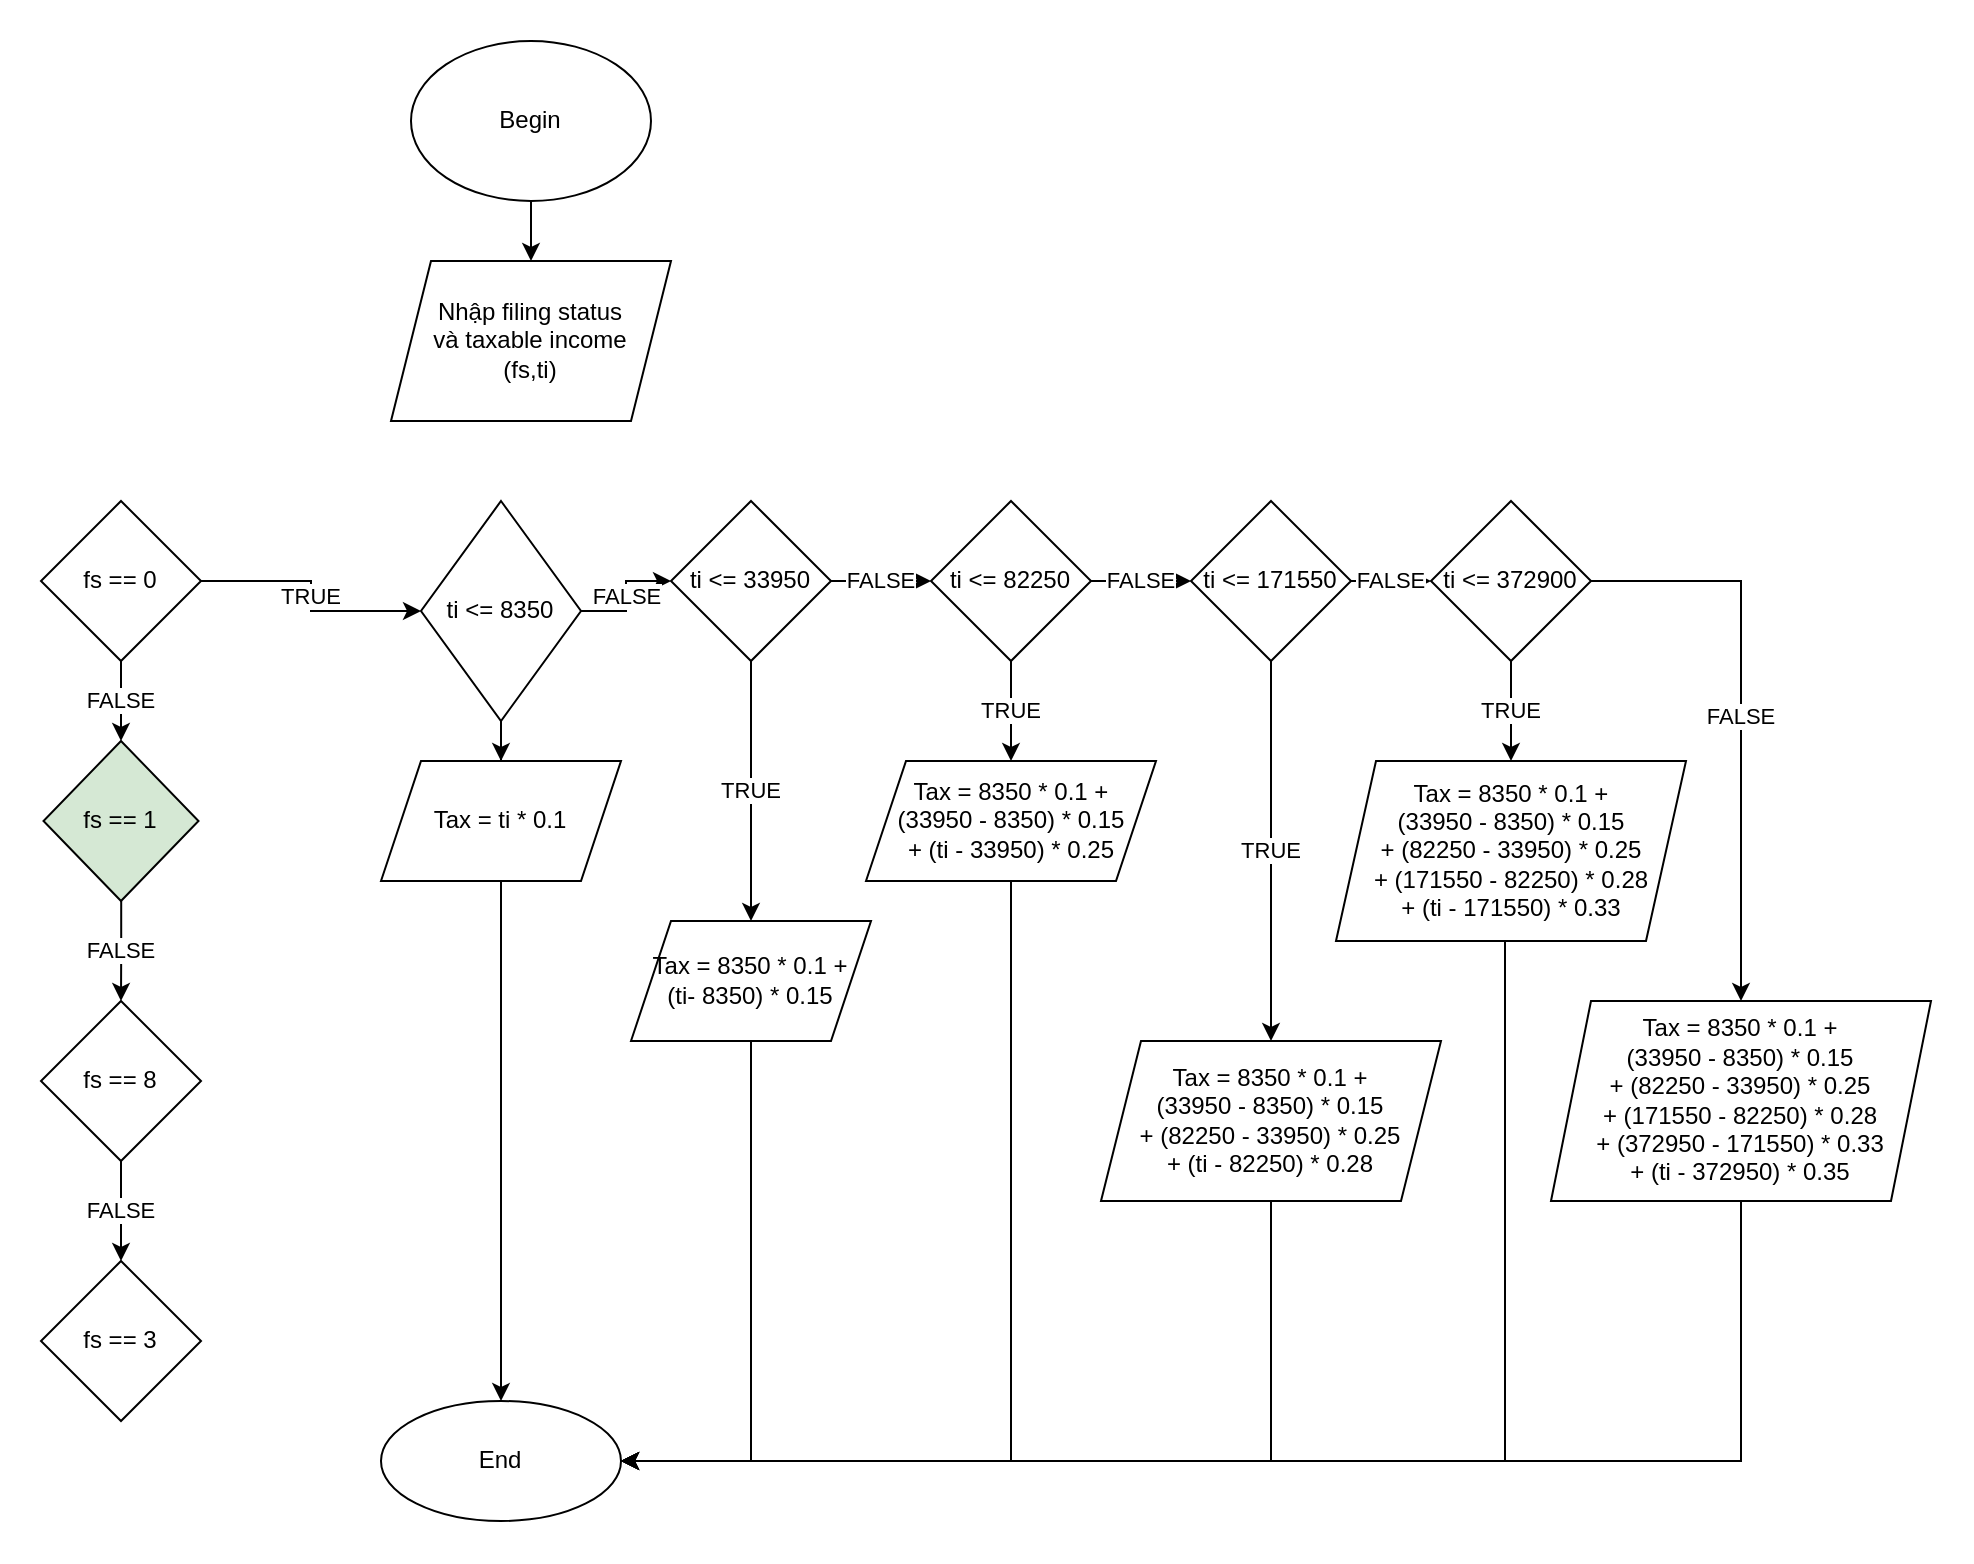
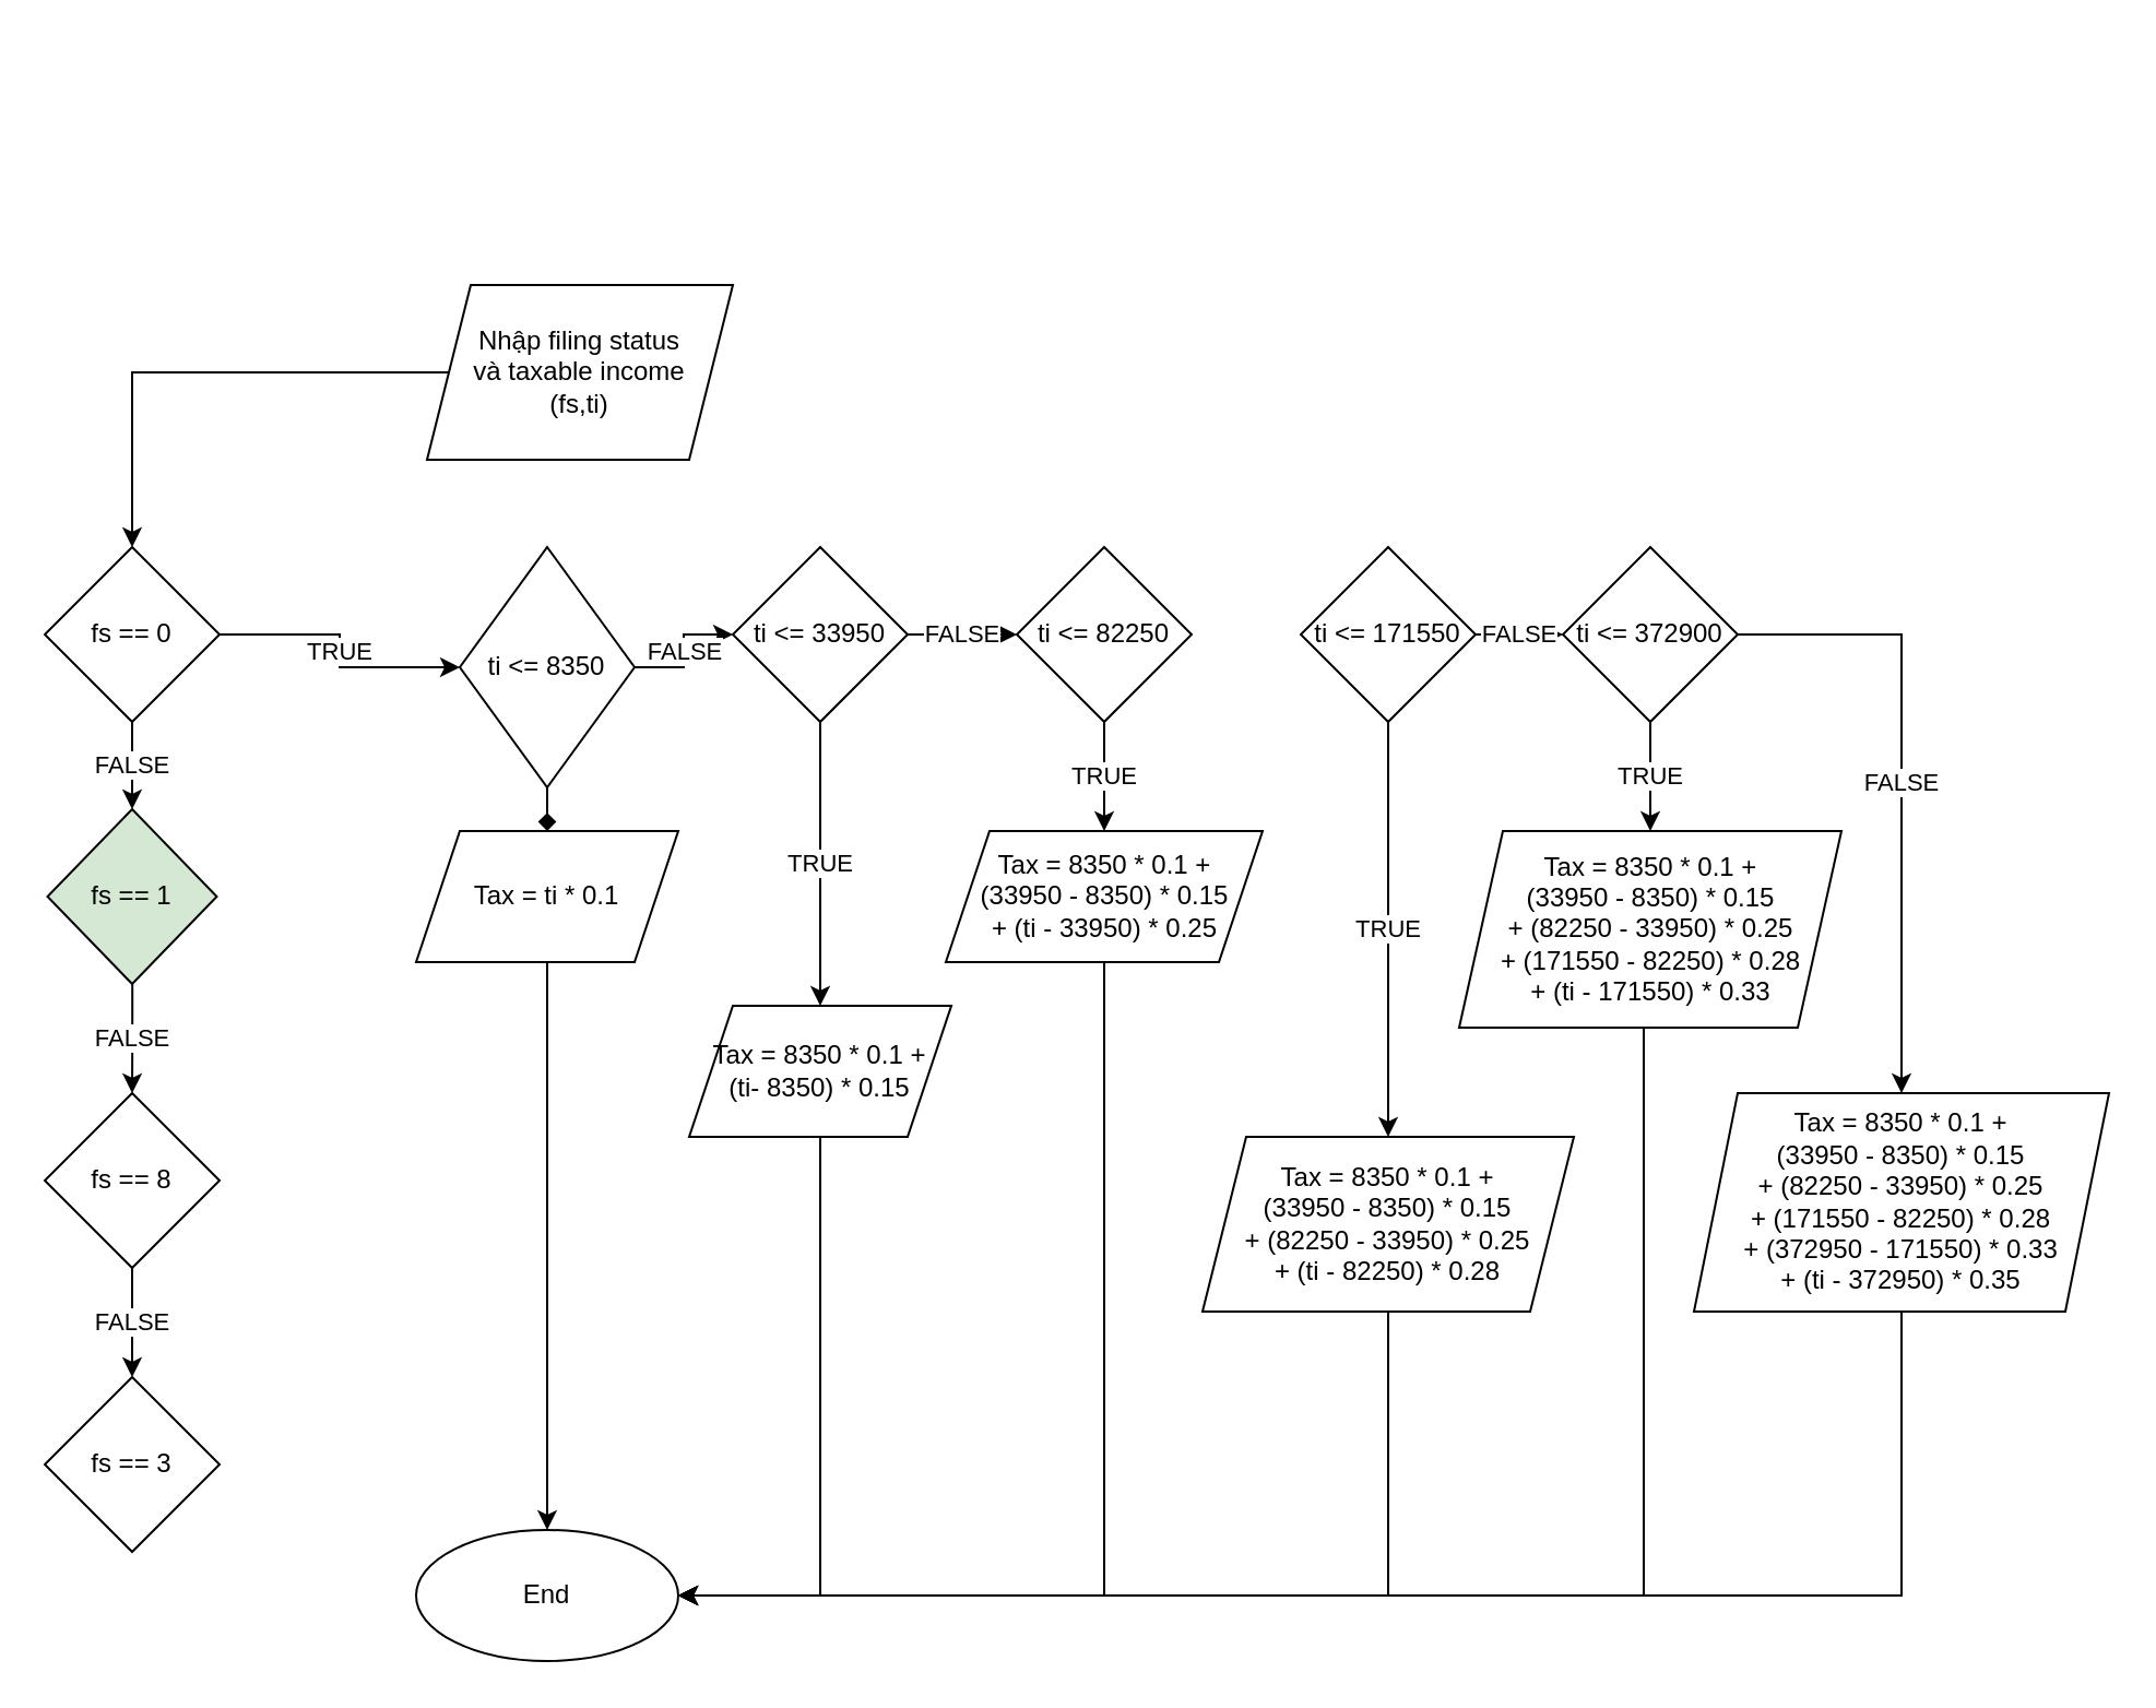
- <mxCell id="3" value="Begin" style="ellipse;whiteSpace=wrap;html=1;" parent="1" vertex="1"><mxGeometry x="205" y="20" width="120" height="80" as="geometry" /></mxCell>
- <mxCell id="2" value="" style="edgeStyle=orthogonalEdgeStyle;rounded=0;orthogonalLoop=1;jettySize=auto;html=1;" edge="1" parent="1" source="3" target="6"><mxGeometry relative="1" as="geometry" /></mxCell>
+ <mxCell id="5" value="" style="edgeStyle=orthogonalEdgeStyle;rounded=0;orthogonalLoop=1;jettySize=auto;html=1;" edge="1" parent="1" source="6" target="9"><mxGeometry relative="1" as="geometry" /></mxCell>
- <mxCell id="21" value="FALSE" style="edgeStyle=orthogonalEdgeStyle;rounded=0;orthogonalLoop=1;jettySize=auto;html=1;" edge="1" parent="1" source="23" target="26"><mxGeometry relative="1" as="geometry" /></mxCell>
- <mxCell id="16" value="" style="edgeStyle=orthogonalEdgeStyle;rounded=0;orthogonalLoop=1;jettySize=auto;html=1;" edge="1" parent="1" source="17" target="41"><mxGeometry relative="1" as="geometry" /></mxCell>
+ <mxCell id="16" value="" style="edgeStyle=orthogonalEdgeStyle;rounded=0;orthogonalLoop=1;jettySize=auto;html=1;endArrow=diamond;" edge="1" parent="1" source="17" target="41"><mxGeometry relative="1" as="geometry" /></mxCell>
